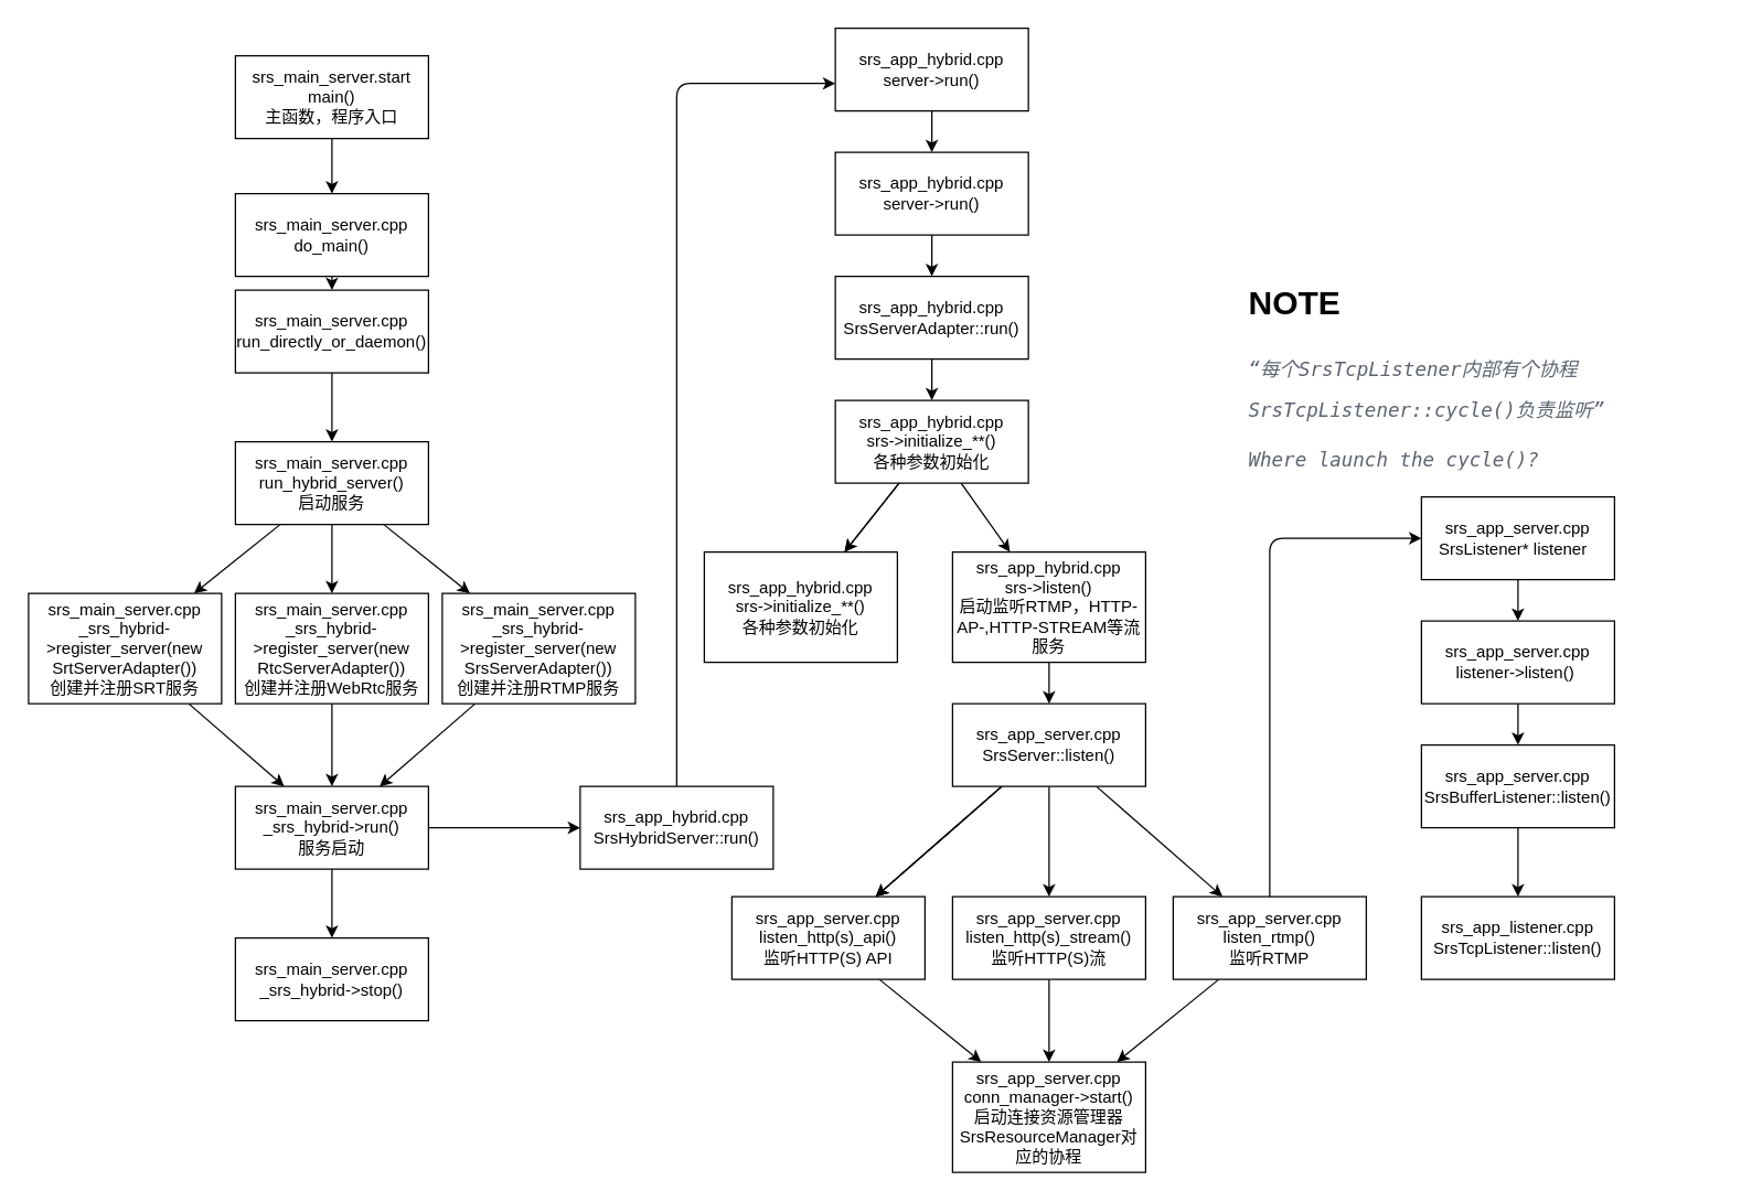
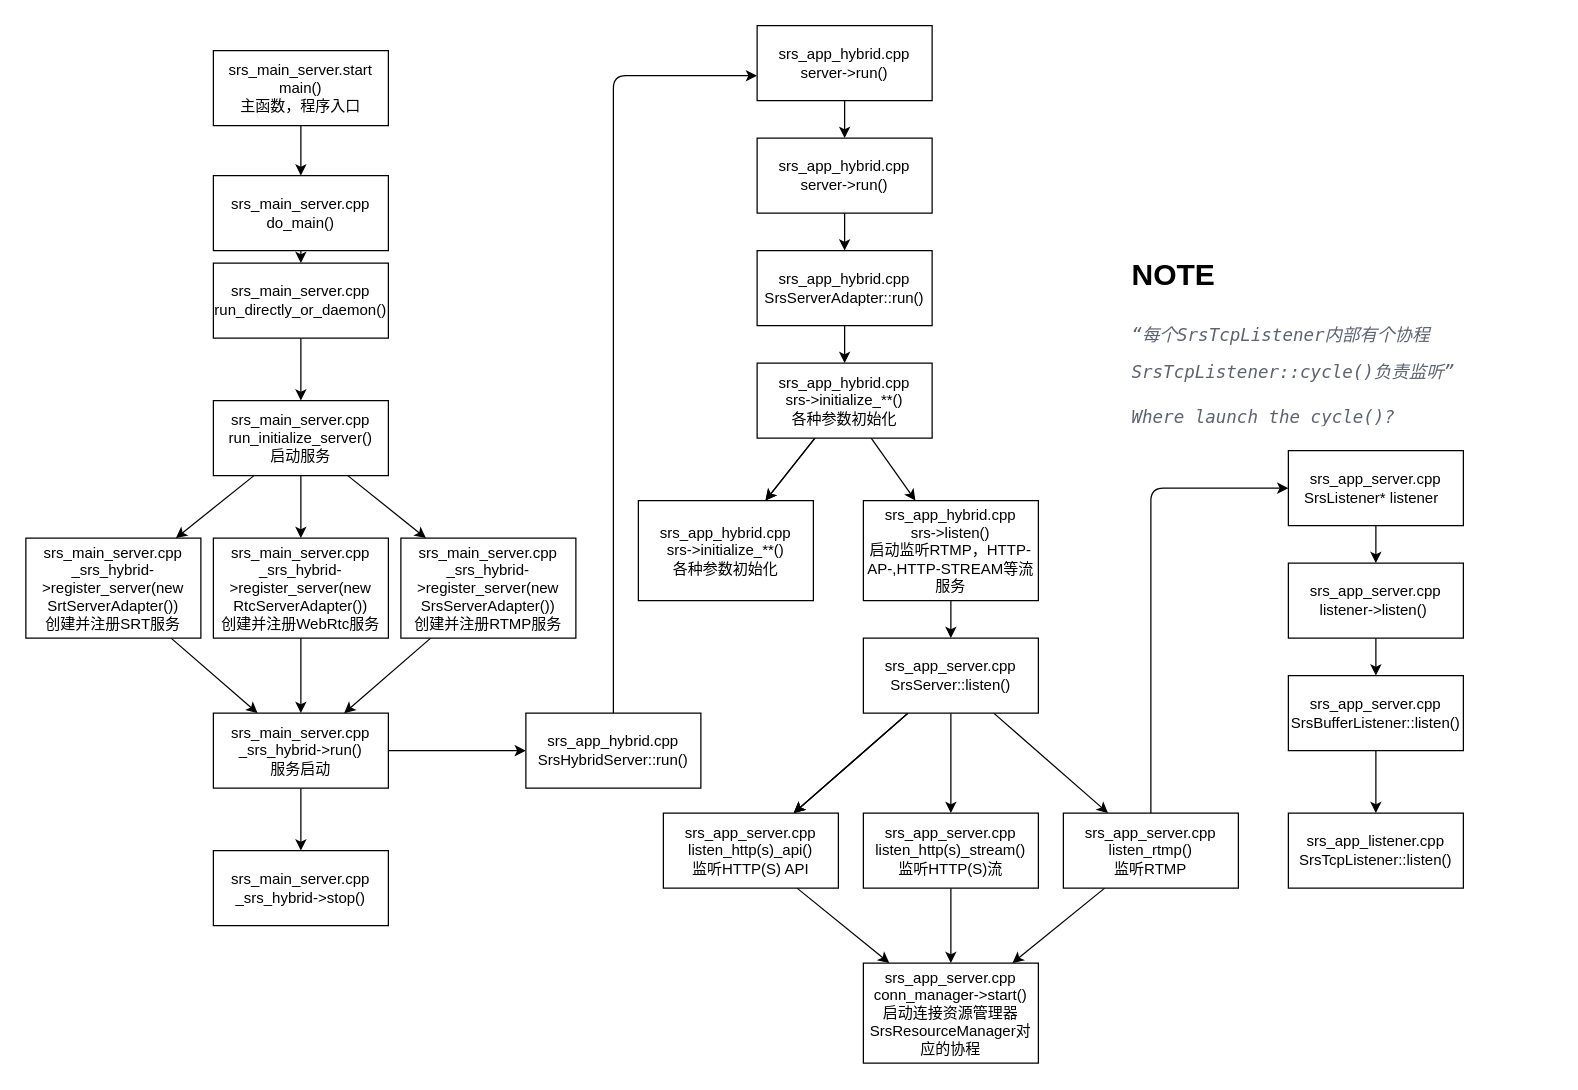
- <mxCell id="12" value="srs_main_server.cpp&lt;br&gt;run_hybrid_server()&lt;br&gt;启动服务" style="rounded=0;whiteSpace=wrap;html=1;" parent="1" vertex="1"><mxGeometry x="170" y="320" width="140" height="60" as="geometry" /></mxCell>
+ <mxCell id="12" value="srs_main_server.cpp&lt;br&gt;run_initialize_server()&lt;br&gt;启动服务" style="rounded=0;whiteSpace=wrap;html=1;" parent="1" vertex="1"><mxGeometry x="170" y="320" width="140" height="60" as="geometry" /></mxCell>
